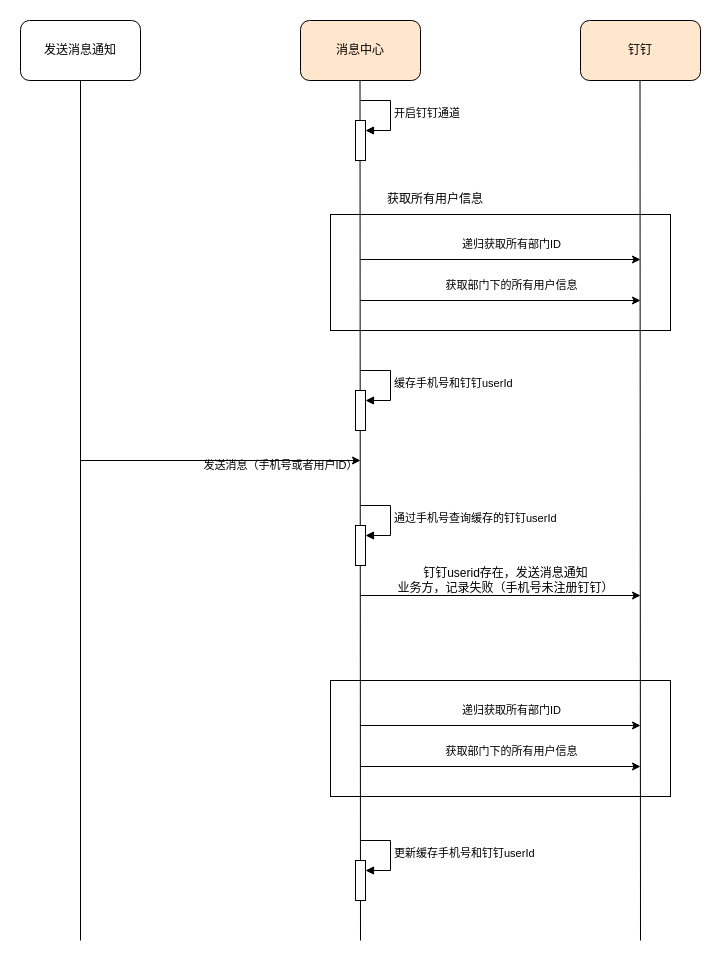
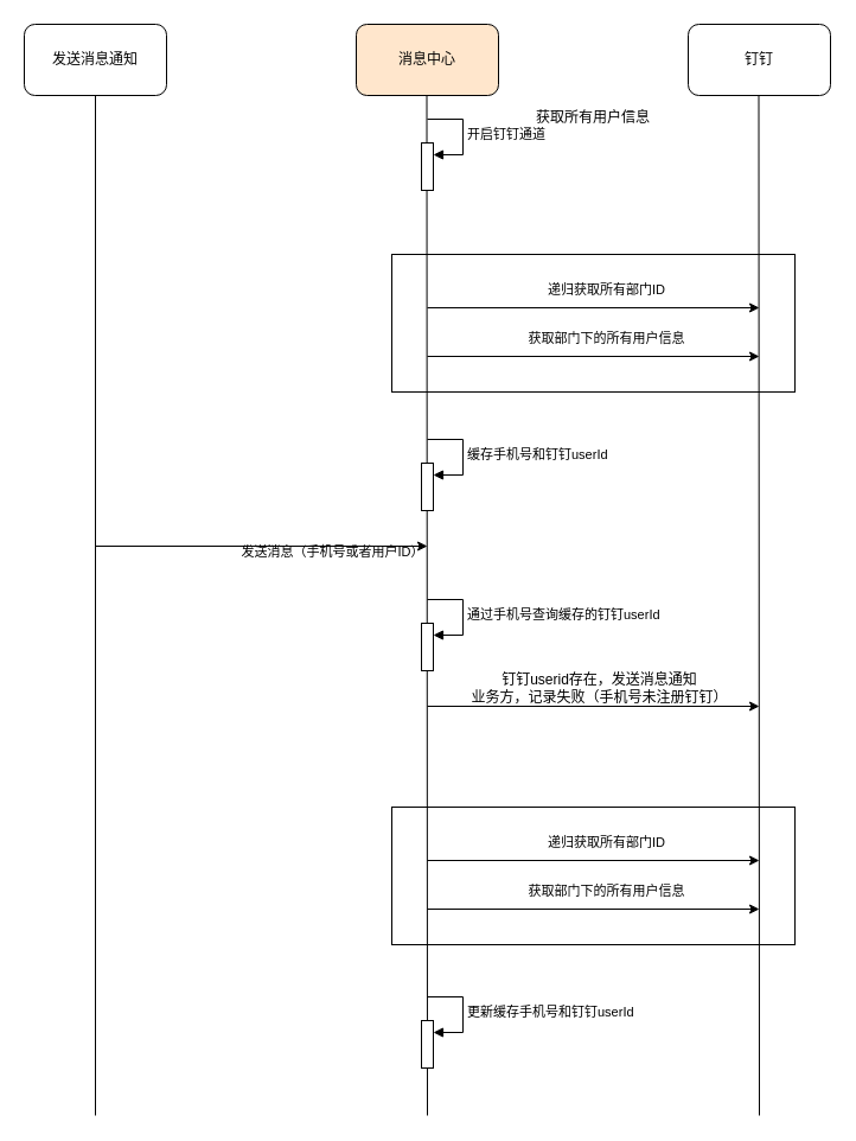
- <mxCell id="10" value="钉钉" style="rounded=1;whiteSpace=wrap;html=1;fillColor=#ffe6cc;" vertex="1" parent="1"><mxGeometry x="580" y="20" width="120" height="60" as="geometry" /></mxCell>
+ <mxCell id="10" value="钉钉" style="rounded=1;whiteSpace=wrap;html=1;" vertex="1" parent="1"><mxGeometry x="580" y="20" width="120" height="60" as="geometry" /></mxCell>
- <mxCell id="22" value="获取所有用户信息" style="text;html=1;strokeColor=none;fillColor=none;align=center;verticalAlign=middle;whiteSpace=wrap;rounded=0;" vertex="1" parent="1"><mxGeometry x="380" y="184" width="110" height="30" as="geometry" /></mxCell>
+ <mxCell id="22" value="获取所有用户信息" style="text;html=1;strokeColor=none;fillColor=none;align=center;verticalAlign=middle;whiteSpace=wrap;rounded=0;" vertex="1" parent="1"><mxGeometry x="445" y="84" width="110" height="30" as="geometry" /></mxCell>
